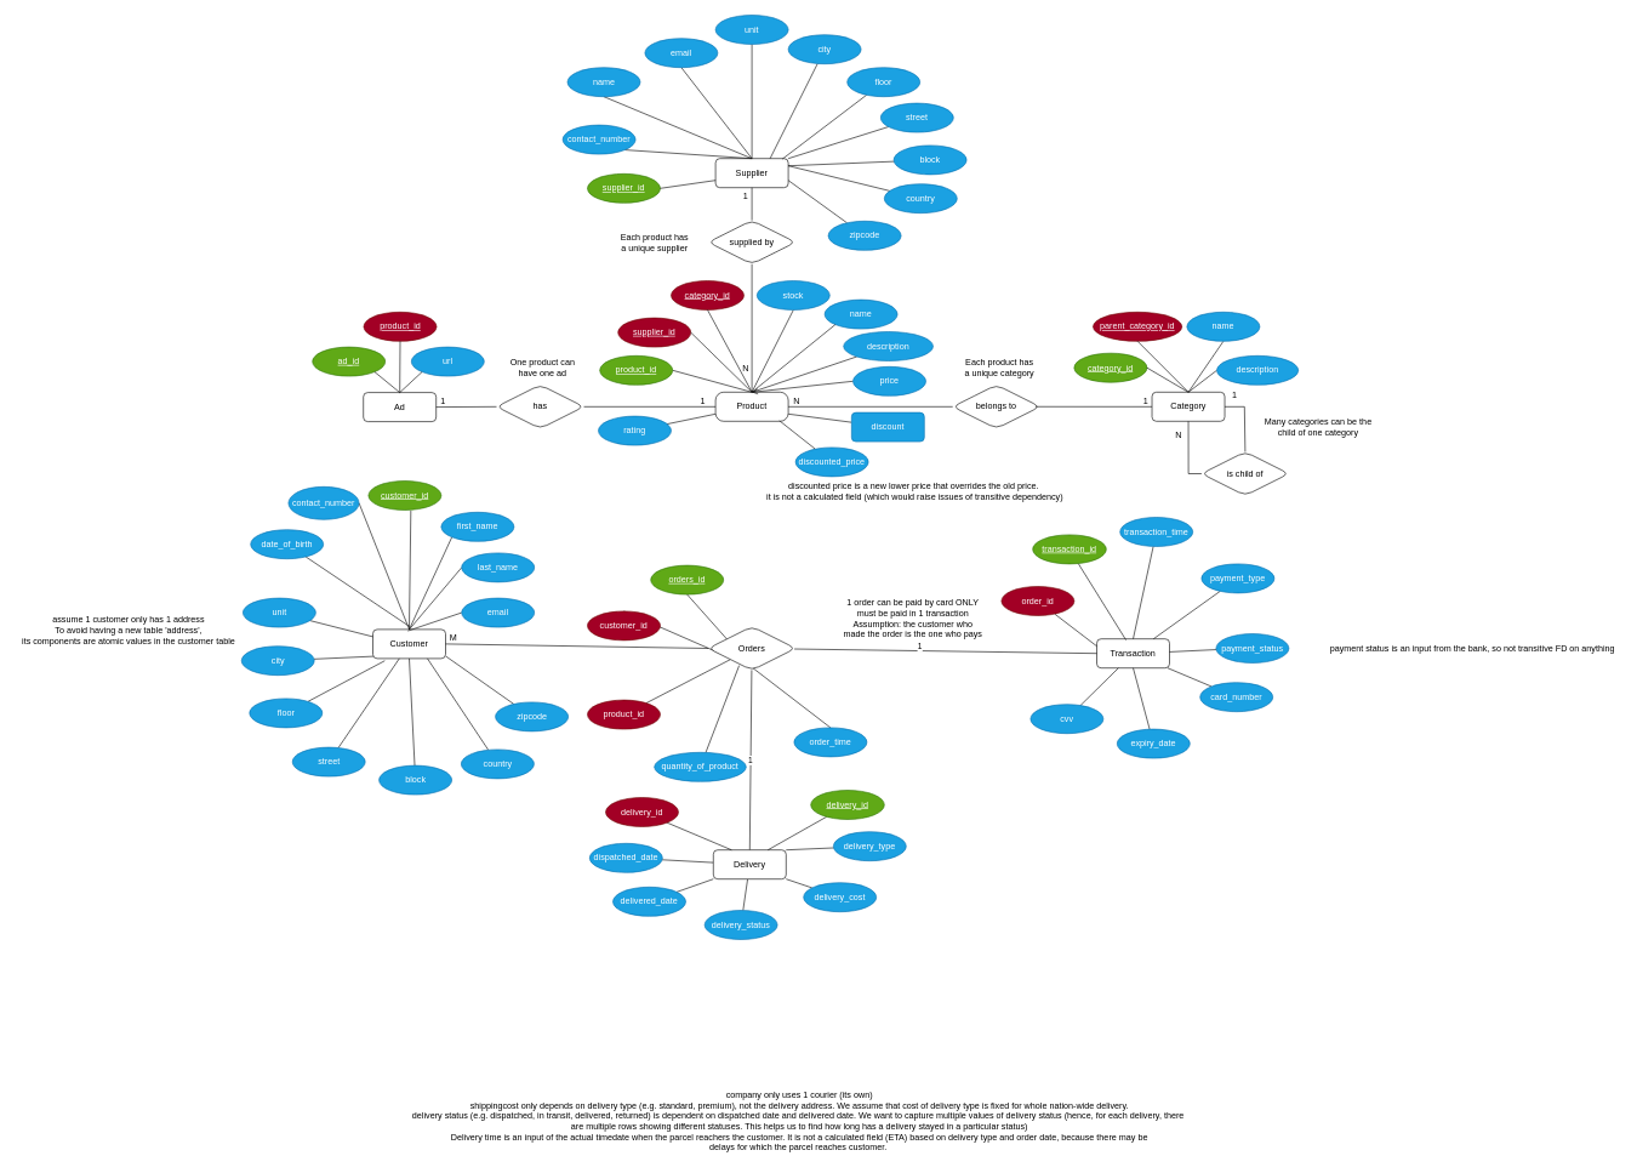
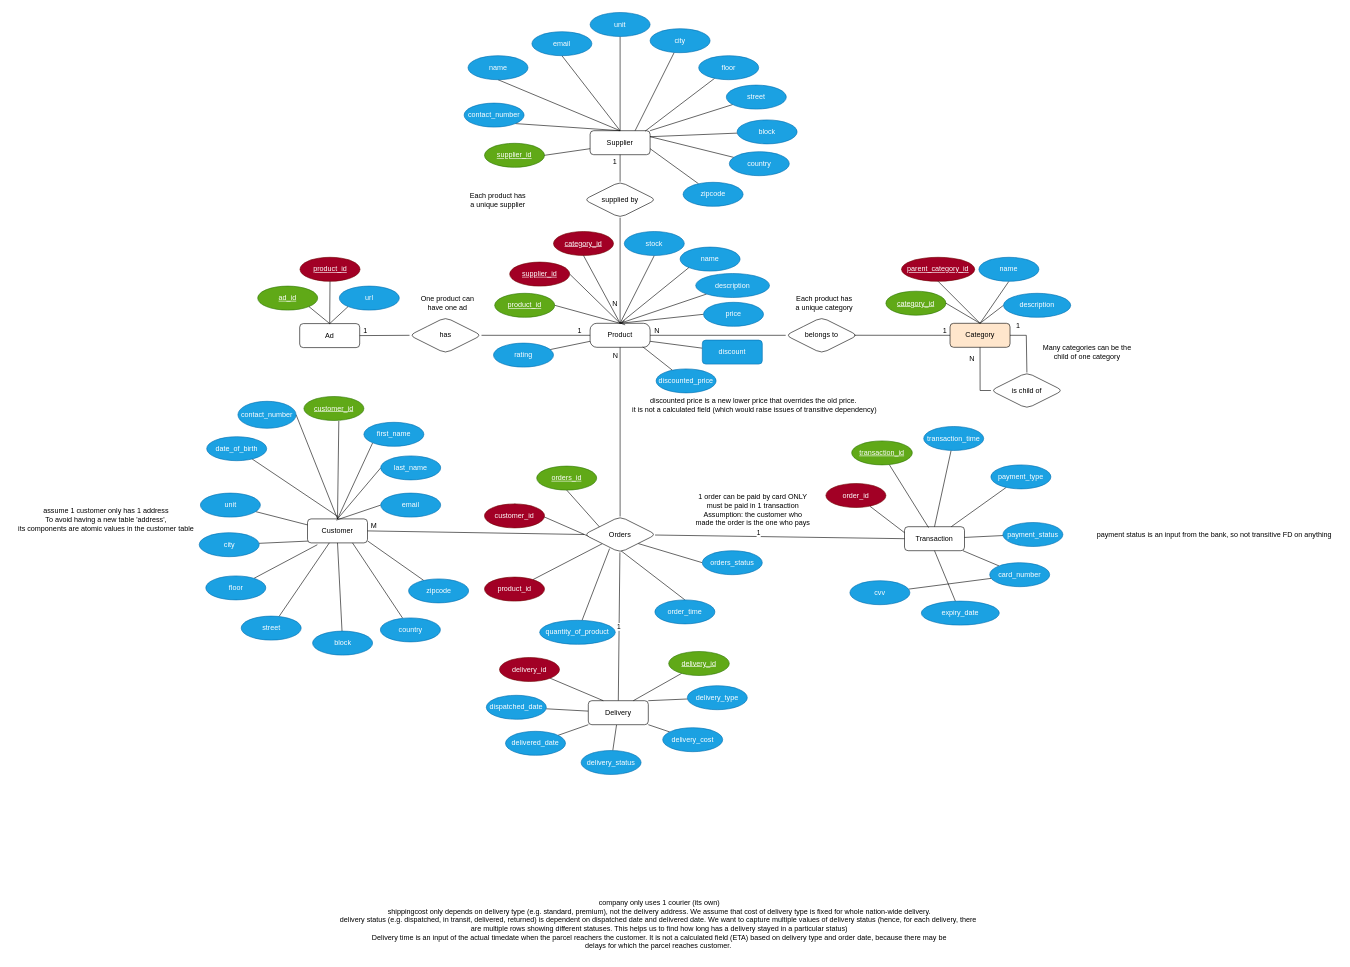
- <mxCell id="35" value="Each product has&lt;br&gt; a unique supplier" style="text;html=1;align=center;verticalAlign=middle;resizable=0;points=[];autosize=1;strokeColor=none;fillColor=none;" parent="1" vertex="1"><mxGeometry x="842" y="311.5" width="114" height="41" as="geometry" /></mxCell>
+ <mxCell id="35" value="Each product has&lt;br&gt; a unique supplier" style="text;html=1;align=center;verticalAlign=middle;resizable=0;points=[];autosize=1;strokeColor=none;fillColor=none;" parent="1" vertex="1"><mxGeometry x="772" y="311.5" width="114" height="41" as="geometry" /></mxCell>
- <mxCell id="9" value="Category" style="whiteSpace=wrap;html=1;align=center;rounded=1;" parent="1" vertex="1"><mxGeometry x="1582.9" y="538" width="100" height="40" as="geometry" /></mxCell>
+ <mxCell id="9" value="Category" style="whiteSpace=wrap;html=1;align=center;rounded=1;fillColor=#ffe6cc;" parent="1" vertex="1"><mxGeometry x="1582.9" y="538" width="100" height="40" as="geometry" /></mxCell>
+ <mxCell id="41" value="" style="endArrow=none;html=1;rounded=0;entryX=0.5;entryY=1;entryDx=0;entryDy=0;exitX=0.5;exitY=0;exitDx=0;exitDy=0;" parent="1" source="122" target="4" edge="1"><mxGeometry relative="1" as="geometry"><mxPoint x="1033" y="658" as="sourcePoint" /><mxPoint x="1070" y="730" as="targetPoint" /></mxGeometry></mxCell>
+ <mxCell id="42" value="N" style="resizable=0;html=1;align=right;verticalAlign=bottom;" parent="41" connectable="0" vertex="1"><mxGeometry x="1" relative="1" as="geometry"><mxPoint x="-3" y="23" as="offset" /></mxGeometry></mxCell>
+ <mxCell id="77" style="edgeStyle=none;html=1;exitX=0;exitY=0.5;exitDx=0;exitDy=0;entryX=1;entryY=1;entryDx=0;entryDy=0;strokeColor=default;endArrow=none;endFill=0;" parent="1" source="78" target="122" edge="1"><mxGeometry relative="1" as="geometry"><mxPoint x="1033" y="916" as="targetPoint" /></mxGeometry></mxCell>
+ <mxCell id="78" value="&lt;div&gt;orders_status&lt;/div&gt;" style="ellipse;whiteSpace=wrap;html=1;align=center;fontStyle=0;rounded=1;fillColor=#1ba1e2;fontColor=#ffffff;strokeColor=#006EAF;" parent="1" vertex="1"><mxGeometry x="1170" y="917" width="100" height="40" as="geometry" /></mxCell>
- <mxCell id="141" style="edgeStyle=none;html=1;endArrow=none;endFill=0;" parent="1" source="142" target="6" edge="1"><mxGeometry relative="1" as="geometry" /></mxCell>
+ <mxCell id="141" style="edgeStyle=none;html=1;endArrow=none;endFill=0;" parent="1" source="142" target="138" edge="1"><mxGeometry relative="1" as="geometry" /></mxCell>
- <mxCell id="140" value="expiry_date" style="ellipse;whiteSpace=wrap;html=1;align=center;fontStyle=0;rounded=1;fillColor=#1ba1e2;fontColor=#ffffff;strokeColor=#006EAF;" parent="1" vertex="1"><mxGeometry x="1535" y="1001" width="100" height="40" as="geometry" /></mxCell>
+ <mxCell id="140" value="expiry_date" style="ellipse;whiteSpace=wrap;html=1;align=center;fontStyle=0;rounded=1;fillColor=#1ba1e2;fontColor=#ffffff;strokeColor=#006EAF;" parent="1" vertex="1"><mxGeometry x="1535" y="1001" width="130" height="40" as="geometry" /></mxCell>
